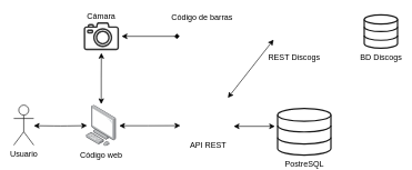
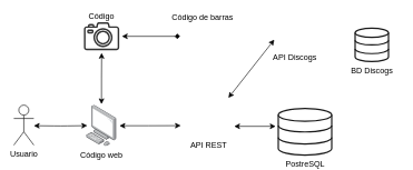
- <mxCell id="7" value="Cámara" style="outlineConnect=0;dashed=0;verticalLabelPosition=top;verticalAlign=bottom;align=center;html=1;fontSize=12;fontStyle=0;aspect=fixed;pointerEvents=1;shape=mxgraph.aws4.camera2;shadow=0;fillColor=#333333;strokeColor=none;fillStyle=auto;gradientColor=none;strokeWidth=25;perimeterSpacing=4;labelPosition=center;" vertex="1" parent="1"><mxGeometry x="125" y="32.95" width="52.9" height="42.05" as="geometry" /></mxCell>
+ <mxCell id="7" value="Código" style="outlineConnect=0;dashed=0;verticalLabelPosition=top;verticalAlign=bottom;align=center;html=1;fontSize=12;fontStyle=0;aspect=fixed;pointerEvents=1;shape=mxgraph.aws4.camera2;shadow=0;fillColor=#333333;strokeColor=none;fillStyle=auto;gradientColor=none;strokeWidth=25;perimeterSpacing=4;labelPosition=center;" vertex="1" parent="1"><mxGeometry x="125" y="32.95" width="52.9" height="42.05" as="geometry" /></mxCell>
- <mxCell id="18" value="BD Discogs" style="html=1;verticalLabelPosition=bottom;align=center;labelBackgroundColor=#ffffff;verticalAlign=top;strokeWidth=2;strokeColor=#1A1A1A;shadow=0;dashed=0;shape=mxgraph.ios7.icons.data;perimeterSpacing=4;" vertex="1" parent="1"><mxGeometry x="546" y="21.78" width="50" height="50" as="geometry" /></mxCell>
+ <mxCell id="18" value="BD Discogs" style="html=1;verticalLabelPosition=bottom;align=center;labelBackgroundColor=#ffffff;verticalAlign=top;strokeWidth=2;strokeColor=#1A1A1A;shadow=0;dashed=0;shape=mxgraph.ios7.icons.data;perimeterSpacing=4;" vertex="1" parent="1"><mxGeometry x="531" y="41.78" width="50" height="50" as="geometry" /></mxCell>
- <mxCell id="17" value="REST Discogs" style="shape=image;verticalLabelPosition=bottom;labelBackgroundColor=default;verticalAlign=top;aspect=fixed;imageAspect=0;image=https://static-00.iconduck.com/assets.00/discogs-icon-512x512-c42b9zxj.png;perimeterSpacing=2;" vertex="1" parent="1"><mxGeometry x="415" y="20.78" width="52" height="52" as="geometry" /></mxCell>
+ <mxCell id="17" value="API Discogs" style="shape=image;verticalLabelPosition=bottom;labelBackgroundColor=default;verticalAlign=top;aspect=fixed;imageAspect=0;image=https://static-00.iconduck.com/assets.00/discogs-icon-512x512-c42b9zxj.png;perimeterSpacing=2;" vertex="1" parent="1"><mxGeometry x="415" y="20.78" width="52" height="52" as="geometry" /></mxCell>
